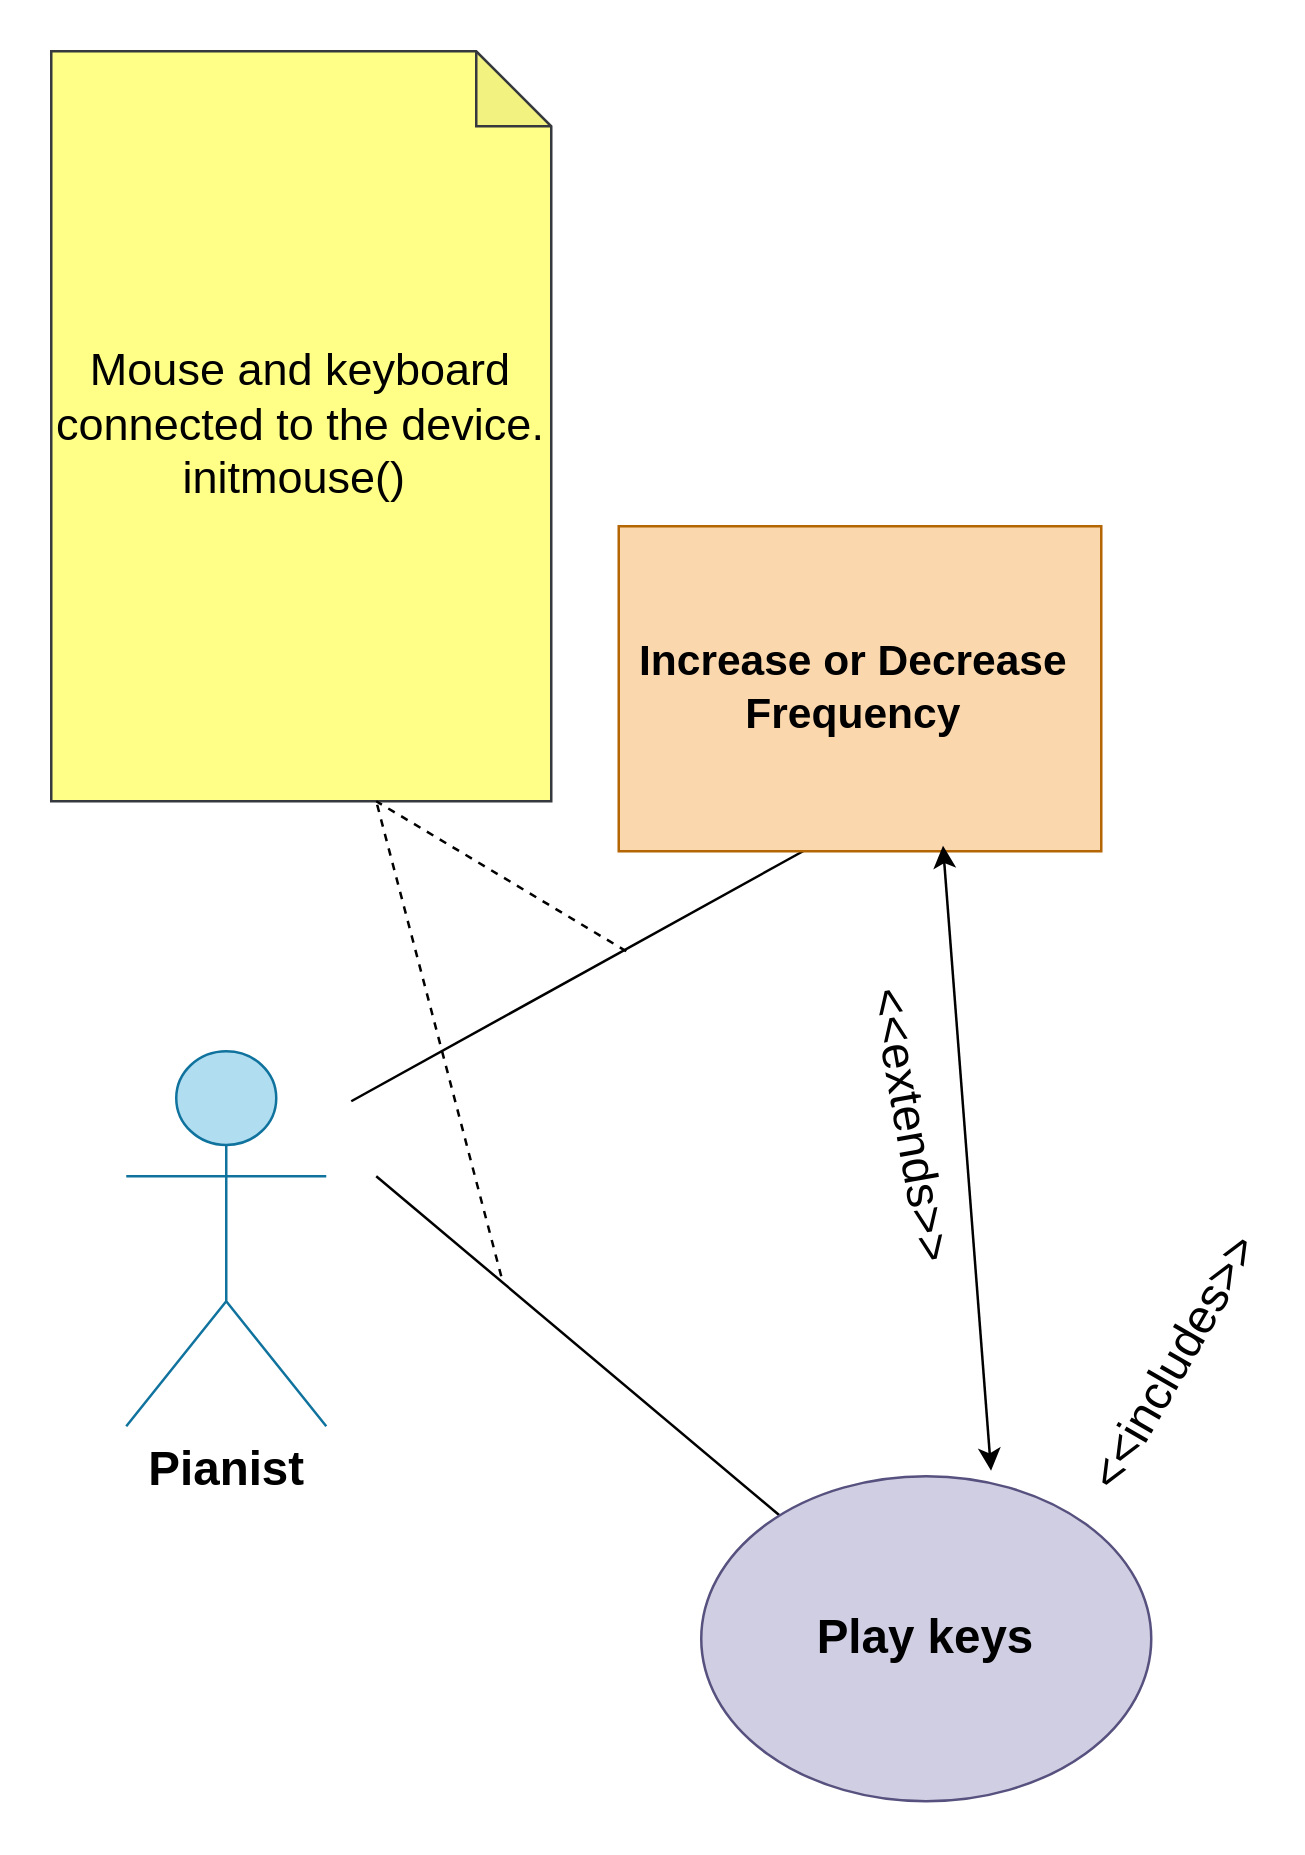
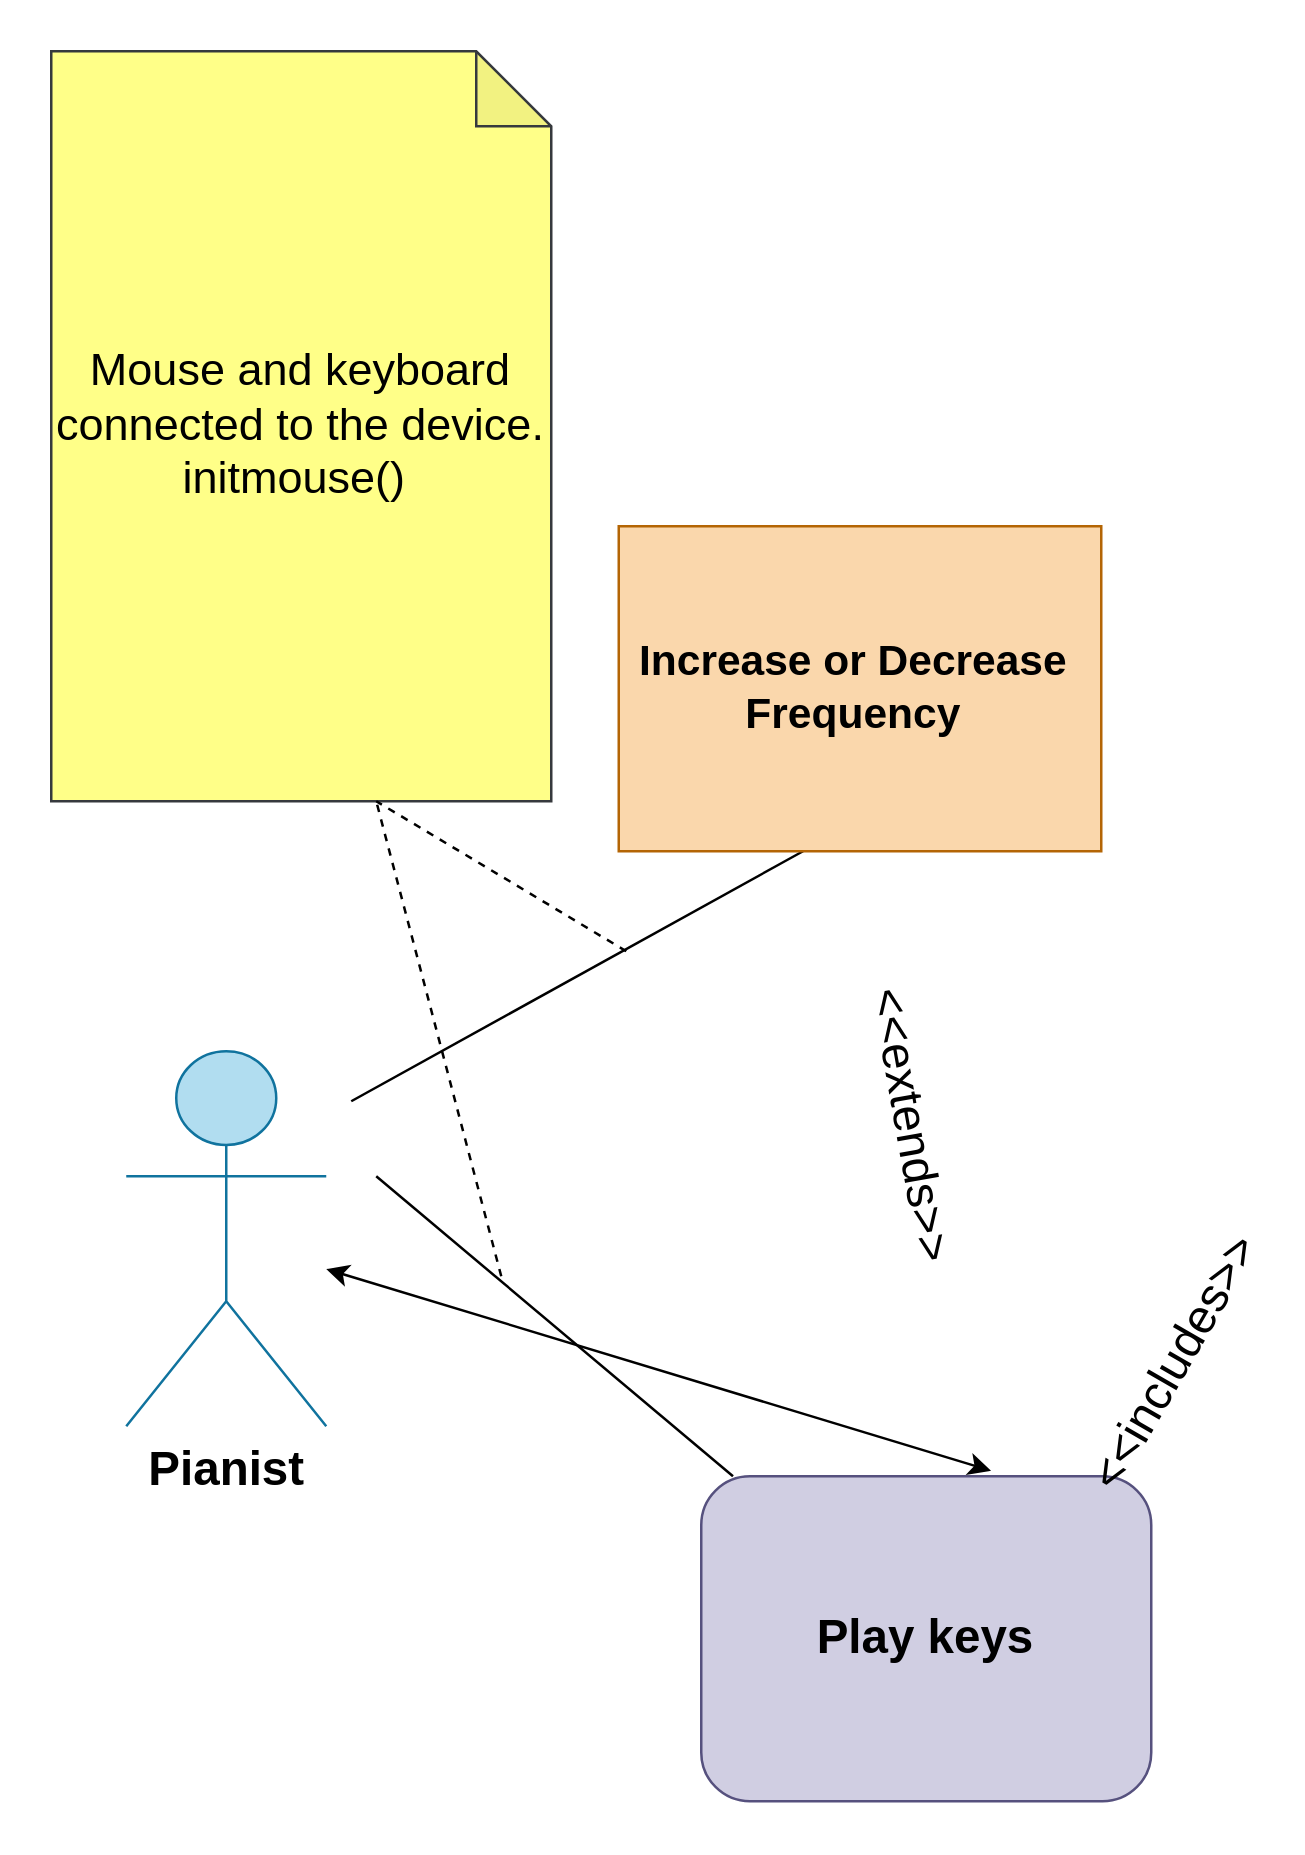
- <mxCell id="8" value="" style="endArrow=classic;startArrow=classic;html=1;rounded=0;entryX=0.672;entryY=0.983;entryDx=0;entryDy=0;entryPerimeter=0;exitX=0.644;exitY=-0.017;exitDx=0;exitDy=0;exitPerimeter=0;" edge="1" parent="1" source="6" target="4"><mxGeometry width="50" height="50" relative="1" as="geometry"><mxPoint x="250" y="480" as="sourcePoint" /><mxPoint x="310" y="410" as="targetPoint" /></mxGeometry></mxCell>
+ <mxCell id="8" value="" style="endArrow=classic;startArrow=classic;html=1;rounded=0;exitX=0.644;exitY=-0.017;exitDx=0;exitDy=0;exitPerimeter=0;" edge="1" parent="1" source="6" target="2"><mxGeometry width="50" height="50" relative="1" as="geometry"><mxPoint x="250" y="480" as="sourcePoint" /><mxPoint x="310" y="410" as="targetPoint" /></mxGeometry></mxCell>
- <mxCell id="6" value="&lt;b&gt;&lt;font style=&quot;font-size: 19px;&quot;&gt;Play keys&lt;/font&gt;&lt;/b&gt;" style="ellipse;whiteSpace=wrap;html=1;fillColor=#d0cee2;strokeColor=#56517e;" vertex="1" parent="1"><mxGeometry x="280" y="590" width="180" height="130" as="geometry" /></mxCell>
+ <mxCell id="6" value="&lt;b&gt;&lt;font style=&quot;font-size: 19px;&quot;&gt;Play keys&lt;/font&gt;&lt;/b&gt;" style="whiteSpace=wrap;html=1;fillColor=#d0cee2;strokeColor=#56517e;rounded=1;" vertex="1" parent="1"><mxGeometry x="280" y="590" width="180" height="130" as="geometry" /></mxCell>
